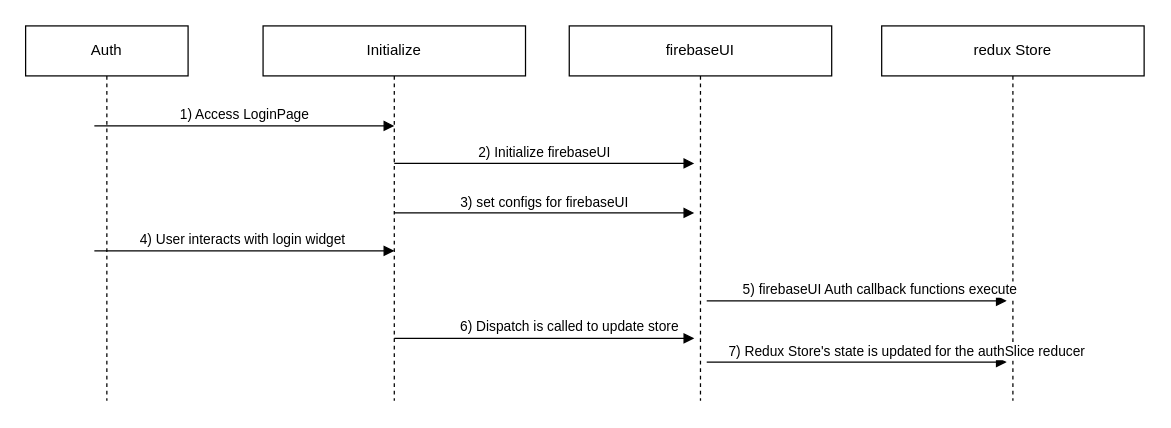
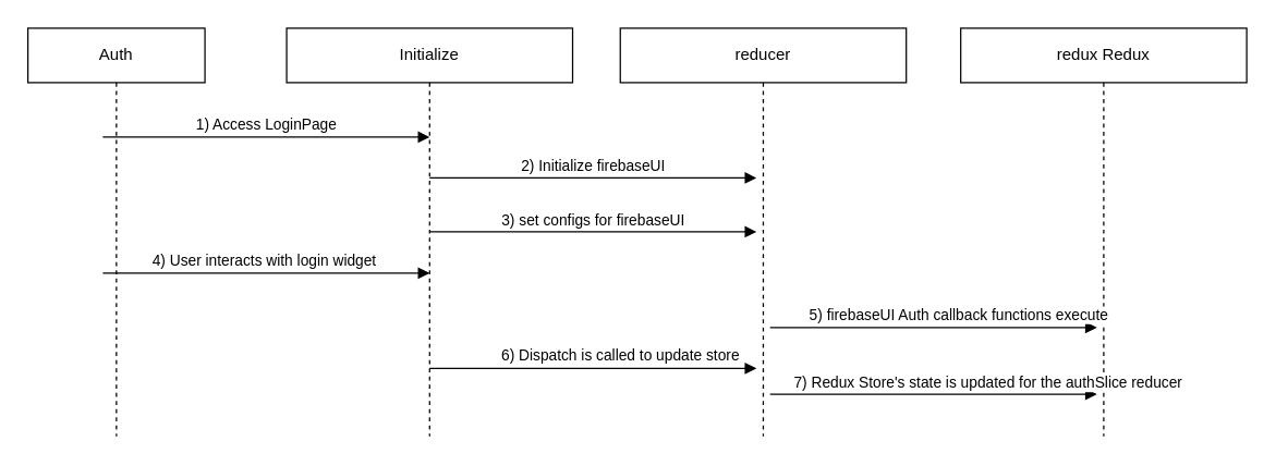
- <mxCell id="5" value="firebaseUI" style="shape=umlLifeline;perimeter=lifelinePerimeter;whiteSpace=wrap;html=1;container=0;dropTarget=0;collapsible=0;recursiveResize=0;outlineConnect=0;portConstraint=eastwest;newEdgeStyle={&quot;edgeStyle&quot;:&quot;elbowEdgeStyle&quot;,&quot;elbow&quot;:&quot;vertical&quot;,&quot;curved&quot;:0,&quot;rounded&quot;:0};" vertex="1" parent="1"><mxGeometry x="455" y="20" width="210" height="300" as="geometry" /></mxCell>
+ <mxCell id="5" value="reducer" style="shape=umlLifeline;perimeter=lifelinePerimeter;whiteSpace=wrap;html=1;container=0;dropTarget=0;collapsible=0;recursiveResize=0;outlineConnect=0;portConstraint=eastwest;newEdgeStyle={&quot;edgeStyle&quot;:&quot;elbowEdgeStyle&quot;,&quot;elbow&quot;:&quot;vertical&quot;,&quot;curved&quot;:0,&quot;rounded&quot;:0};" vertex="1" parent="1"><mxGeometry x="455" y="20" width="210" height="300" as="geometry" /></mxCell>
- <mxCell id="6" value="redux Store" style="shape=umlLifeline;perimeter=lifelinePerimeter;whiteSpace=wrap;html=1;container=0;dropTarget=0;collapsible=0;recursiveResize=0;outlineConnect=0;portConstraint=eastwest;newEdgeStyle={&quot;edgeStyle&quot;:&quot;elbowEdgeStyle&quot;,&quot;elbow&quot;:&quot;vertical&quot;,&quot;curved&quot;:0,&quot;rounded&quot;:0};" vertex="1" parent="1"><mxGeometry x="705" y="20" width="210" height="300" as="geometry" /></mxCell>
+ <mxCell id="6" value="redux Redux" style="shape=umlLifeline;perimeter=lifelinePerimeter;whiteSpace=wrap;html=1;container=0;dropTarget=0;collapsible=0;recursiveResize=0;outlineConnect=0;portConstraint=eastwest;newEdgeStyle={&quot;edgeStyle&quot;:&quot;elbowEdgeStyle&quot;,&quot;elbow&quot;:&quot;vertical&quot;,&quot;curved&quot;:0,&quot;rounded&quot;:0};" vertex="1" parent="1"><mxGeometry x="705" y="20" width="210" height="300" as="geometry" /></mxCell>
